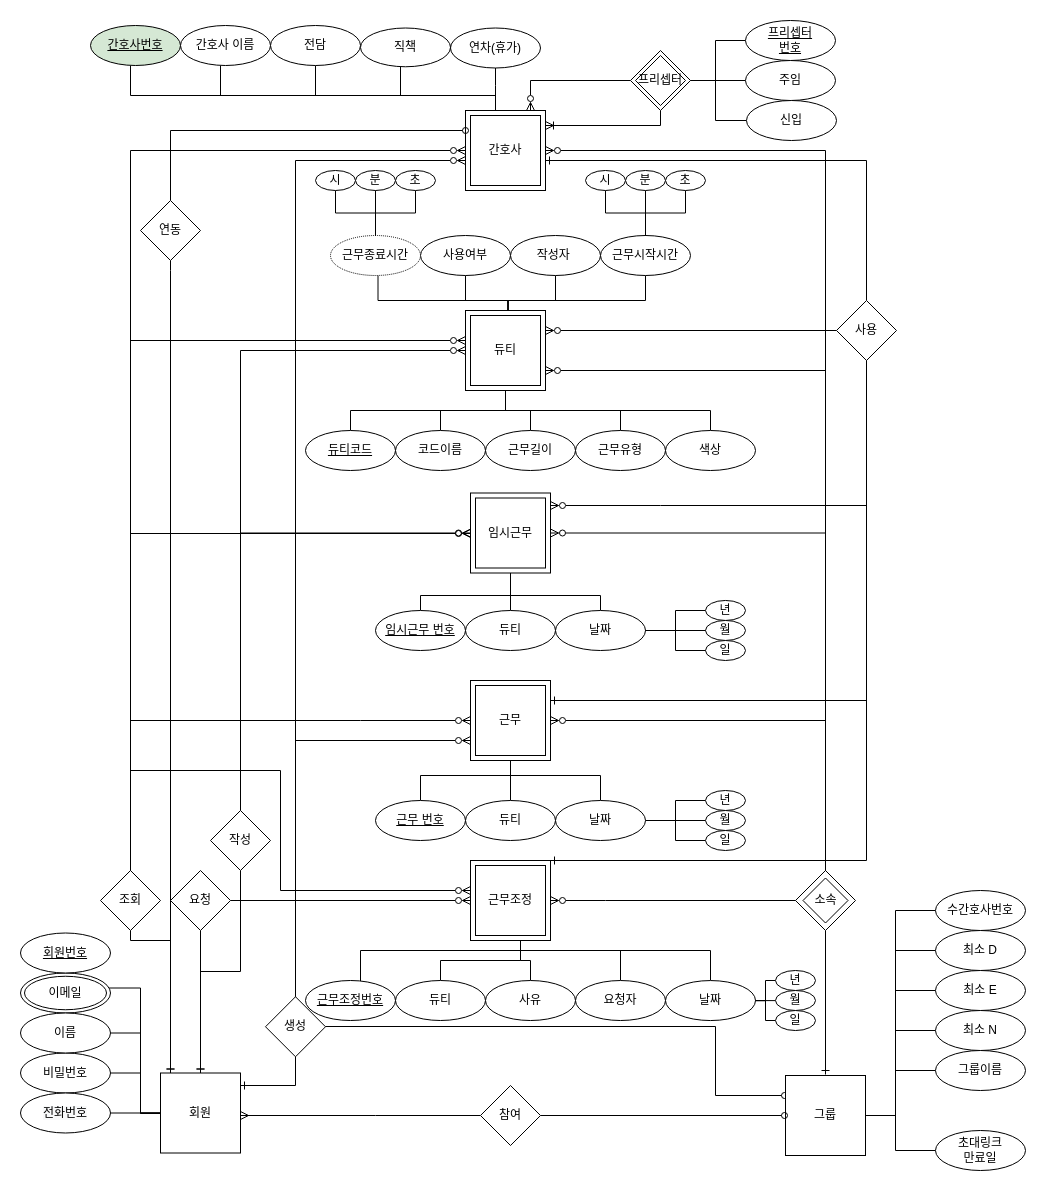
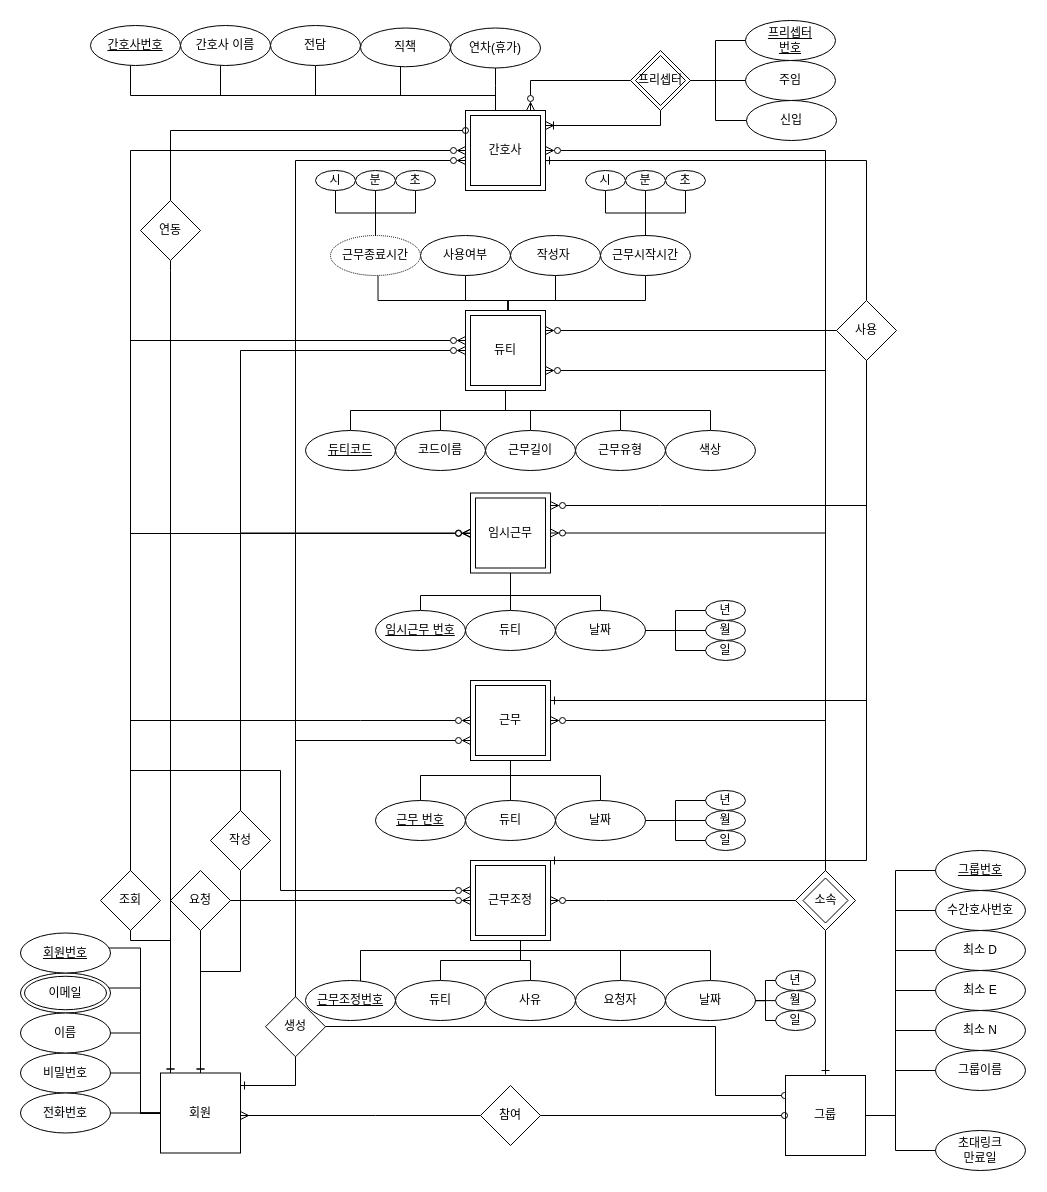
- <mxCell id="76" value="&lt;u&gt;간호사번호&lt;/u&gt;" style="ellipse;whiteSpace=wrap;html=1;fillColor=#d5e8d4;" parent="1" vertex="1"><mxGeometry x="90" y="25" width="90" height="40" as="geometry" /></mxCell>
+ <mxCell id="76" value="&lt;u&gt;간호사번호&lt;/u&gt;" style="ellipse;whiteSpace=wrap;html=1;" parent="1" vertex="1"><mxGeometry x="90" y="25" width="90" height="40" as="geometry" /></mxCell>
+ <mxCell id="34" style="edgeStyle=orthogonalEdgeStyle;rounded=0;orthogonalLoop=1;jettySize=auto;html=1;startArrow=none;startFill=0;endArrow=none;endFill=0;" parent="1" source="35" target="10" edge="1"><mxGeometry relative="1" as="geometry"><Array as="points"><mxPoint x="895" y="870" /><mxPoint x="895" y="1115" /></Array></mxGeometry></mxCell>
+ <mxCell id="35" value="&lt;u&gt;그룹번호&lt;/u&gt;" style="ellipse;whiteSpace=wrap;html=1;" parent="1" vertex="1"><mxGeometry x="935" y="850" width="90" height="40" as="geometry" /></mxCell>
+ <mxCell id="54" style="edgeStyle=orthogonalEdgeStyle;rounded=0;orthogonalLoop=1;jettySize=auto;html=1;startArrow=none;startFill=0;endArrow=none;endFill=0;" parent="1" source="55" target="7" edge="1"><mxGeometry relative="1" as="geometry"><Array as="points"><mxPoint x="140" y="947.5" /><mxPoint x="140" y="1112.5" /></Array></mxGeometry></mxCell>
